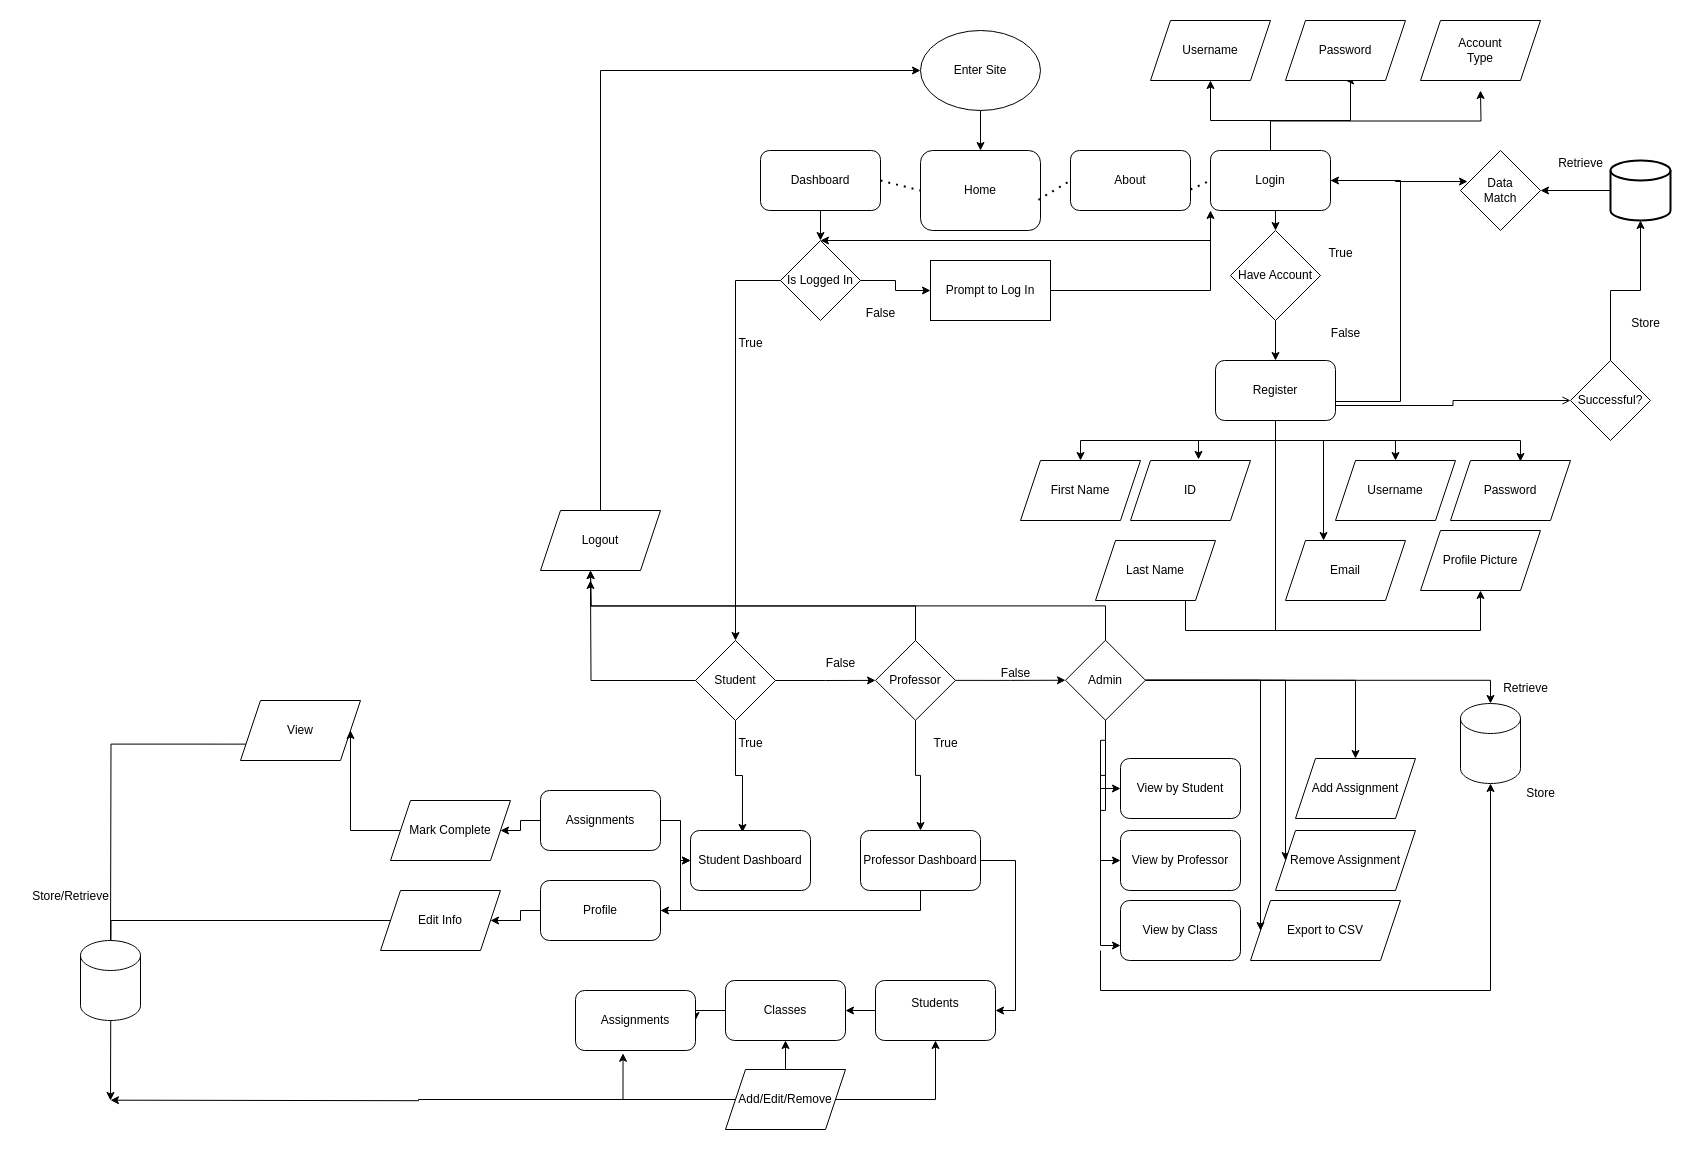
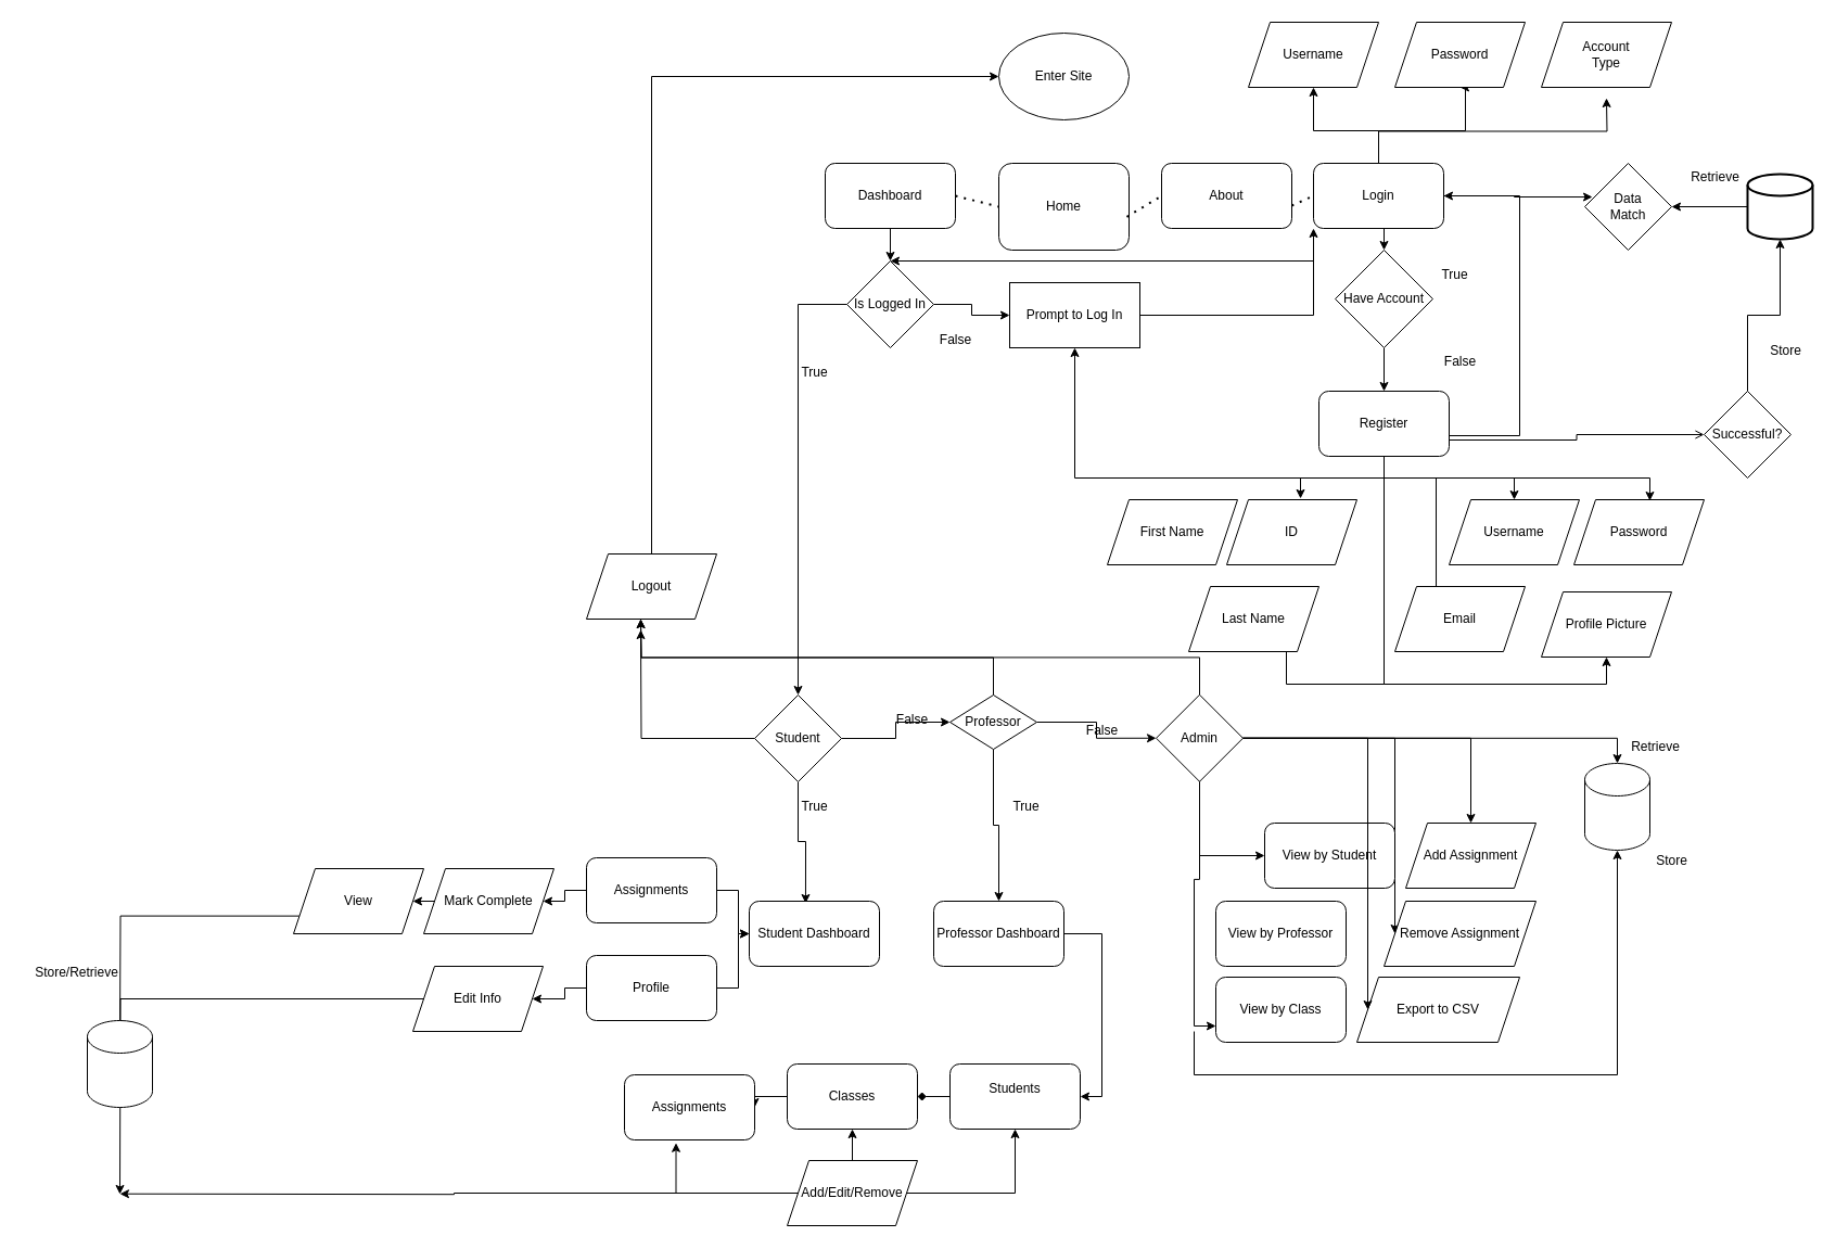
- <mxCell id="2" style="edgeStyle=orthogonalEdgeStyle;rounded=0;orthogonalLoop=1;jettySize=auto;html=1;exitX=0.5;exitY=1;exitDx=0;exitDy=0;" parent="1" source="3" target="4" edge="1"><mxGeometry relative="1" as="geometry" /></mxCell>
- <mxCell id="14" style="edgeStyle=orthogonalEdgeStyle;rounded=0;orthogonalLoop=1;jettySize=auto;html=1;exitX=0.5;exitY=1;exitDx=0;exitDy=0;entryX=0.5;entryY=0;entryDx=0;entryDy=0;" parent="1" source="18" target="30" edge="1"><mxGeometry relative="1" as="geometry" /></mxCell>
+ <mxCell id="14" style="edgeStyle=orthogonalEdgeStyle;rounded=0;orthogonalLoop=1;jettySize=auto;html=1;exitX=0.5;exitY=1;exitDx=0;exitDy=0;" parent="1" source="18" target="50" edge="1"><mxGeometry relative="1" as="geometry" /></mxCell>
- <mxCell id="39" style="edgeStyle=orthogonalEdgeStyle;rounded=0;orthogonalLoop=1;jettySize=auto;html=1;exitX=0.5;exitY=1;exitDx=0;exitDy=0;entryX=0.317;entryY=0;entryDx=0;entryDy=0;entryPerimeter=0;" parent="1" source="18" target="33" edge="1"><mxGeometry relative="1" as="geometry"><Array as="points"><mxPoint x="1275" y="440" /><mxPoint x="1323" y="440" /></Array></mxGeometry></mxCell>
+ <mxCell id="39" style="edgeStyle=orthogonalEdgeStyle;rounded=0;orthogonalLoop=1;jettySize=auto;html=1;exitX=0.5;exitY=1;exitDx=0;exitDy=0;entryX=0.317;entryY=0;entryDx=0;entryDy=0;entryPerimeter=0;endArrow=none;" parent="1" source="18" target="33" edge="1"><mxGeometry relative="1" as="geometry"><Array as="points"><mxPoint x="1275" y="440" /><mxPoint x="1323" y="440" /></Array></mxGeometry></mxCell>
- <mxCell id="42" value="Profile Picture" style="shape=parallelogram;perimeter=parallelogramPerimeter;whiteSpace=wrap;html=1;fixedSize=1;" parent="1" vertex="1"><mxGeometry x="1420" y="530" width="120" height="60" as="geometry" /></mxCell>
+ <mxCell id="42" value="Profile Picture" style="shape=parallelogram;perimeter=parallelogramPerimeter;whiteSpace=wrap;html=1;fixedSize=1;" parent="1" vertex="1"><mxGeometry x="1420" y="545" width="120" height="60" as="geometry" /></mxCell>
- <mxCell id="64" value="&lt;div&gt;Professor&lt;/div&gt;" style="rhombus;whiteSpace=wrap;html=1;" parent="1" vertex="1"><mxGeometry x="875" y="640" width="80" height="79.75" as="geometry" /></mxCell>
+ <mxCell id="64" value="&lt;div&gt;Professor&lt;/div&gt;" style="rhombus;whiteSpace=wrap;html=1;" parent="1" vertex="1"><mxGeometry x="875" y="640" width="80" height="50" as="geometry" /></mxCell>
- <mxCell id="106" value="View" style="shape=parallelogram;perimeter=parallelogramPerimeter;whiteSpace=wrap;html=1;fixedSize=1;" vertex="1" parent="1"><mxGeometry x="240" y="700" width="120" height="60" as="geometry" /></mxCell>
+ <mxCell id="106" value="View" style="shape=parallelogram;perimeter=parallelogramPerimeter;whiteSpace=wrap;html=1;fixedSize=1;" vertex="1" parent="1"><mxGeometry x="270" y="800" width="120" height="60" as="geometry" /></mxCell>
- <mxCell id="76" value="View by Student" style="rounded=1;whiteSpace=wrap;html=1;" parent="1" vertex="1"><mxGeometry x="1120" y="758" width="120" height="60" as="geometry" /></mxCell>
+ <mxCell id="76" value="View by Student" style="rounded=1;whiteSpace=wrap;html=1;" parent="1" vertex="1"><mxGeometry x="1165" y="758" width="120" height="60" as="geometry" /></mxCell>
- <mxCell id="69" style="edgeStyle=orthogonalEdgeStyle;rounded=0;orthogonalLoop=1;jettySize=auto;html=1;exitX=0.5;exitY=1;exitDx=0;exitDy=0;entryX=0;entryY=0.5;entryDx=0;entryDy=0;" parent="1" source="74" target="77" edge="1"><mxGeometry relative="1" as="geometry" /></mxCell>
- <mxCell id="97" style="edgeStyle=orthogonalEdgeStyle;rounded=0;orthogonalLoop=1;jettySize=auto;html=1;exitX=0.5;exitY=1;exitDx=0;exitDy=0;" edge="1" parent="1" source="99" target="95"><mxGeometry relative="1" as="geometry" /></mxCell>
- <mxCell id="103" style="edgeStyle=orthogonalEdgeStyle;rounded=0;orthogonalLoop=1;jettySize=auto;html=1;exitX=0;exitY=0.5;exitDx=0;exitDy=0;entryX=1;entryY=0.5;entryDx=0;entryDy=0;" edge="1" parent="1" source="104" target="110"><mxGeometry relative="1" as="geometry" /></mxCell>
+ <mxCell id="103" style="edgeStyle=orthogonalEdgeStyle;rounded=0;orthogonalLoop=1;jettySize=auto;html=1;exitX=0;exitY=0.5;exitDx=0;exitDy=0;entryX=1;entryY=0.5;entryDx=0;entryDy=0;endArrow=diamond;" edge="1" parent="1" source="104" target="110"><mxGeometry relative="1" as="geometry" /></mxCell>
